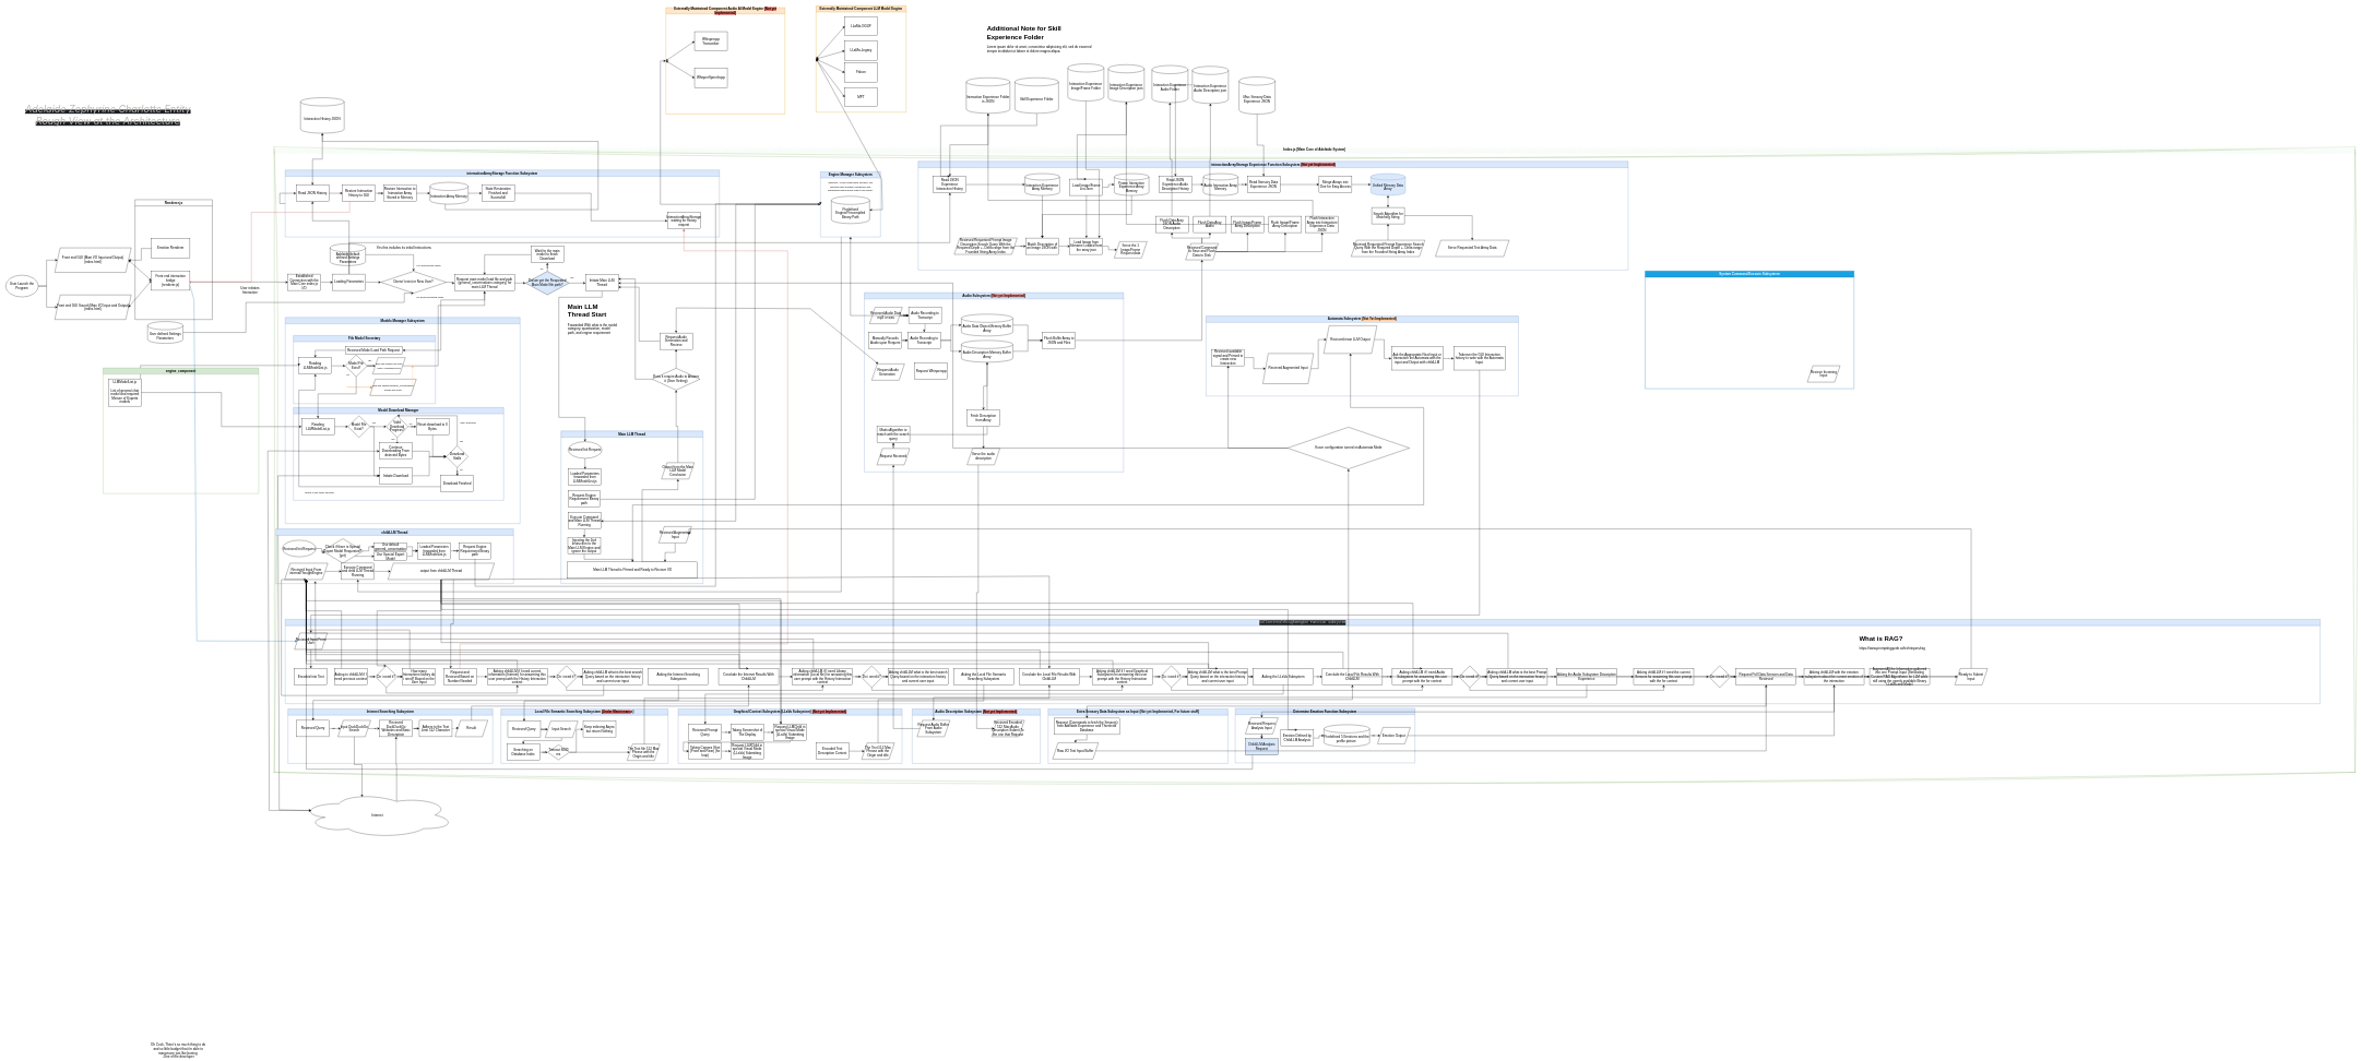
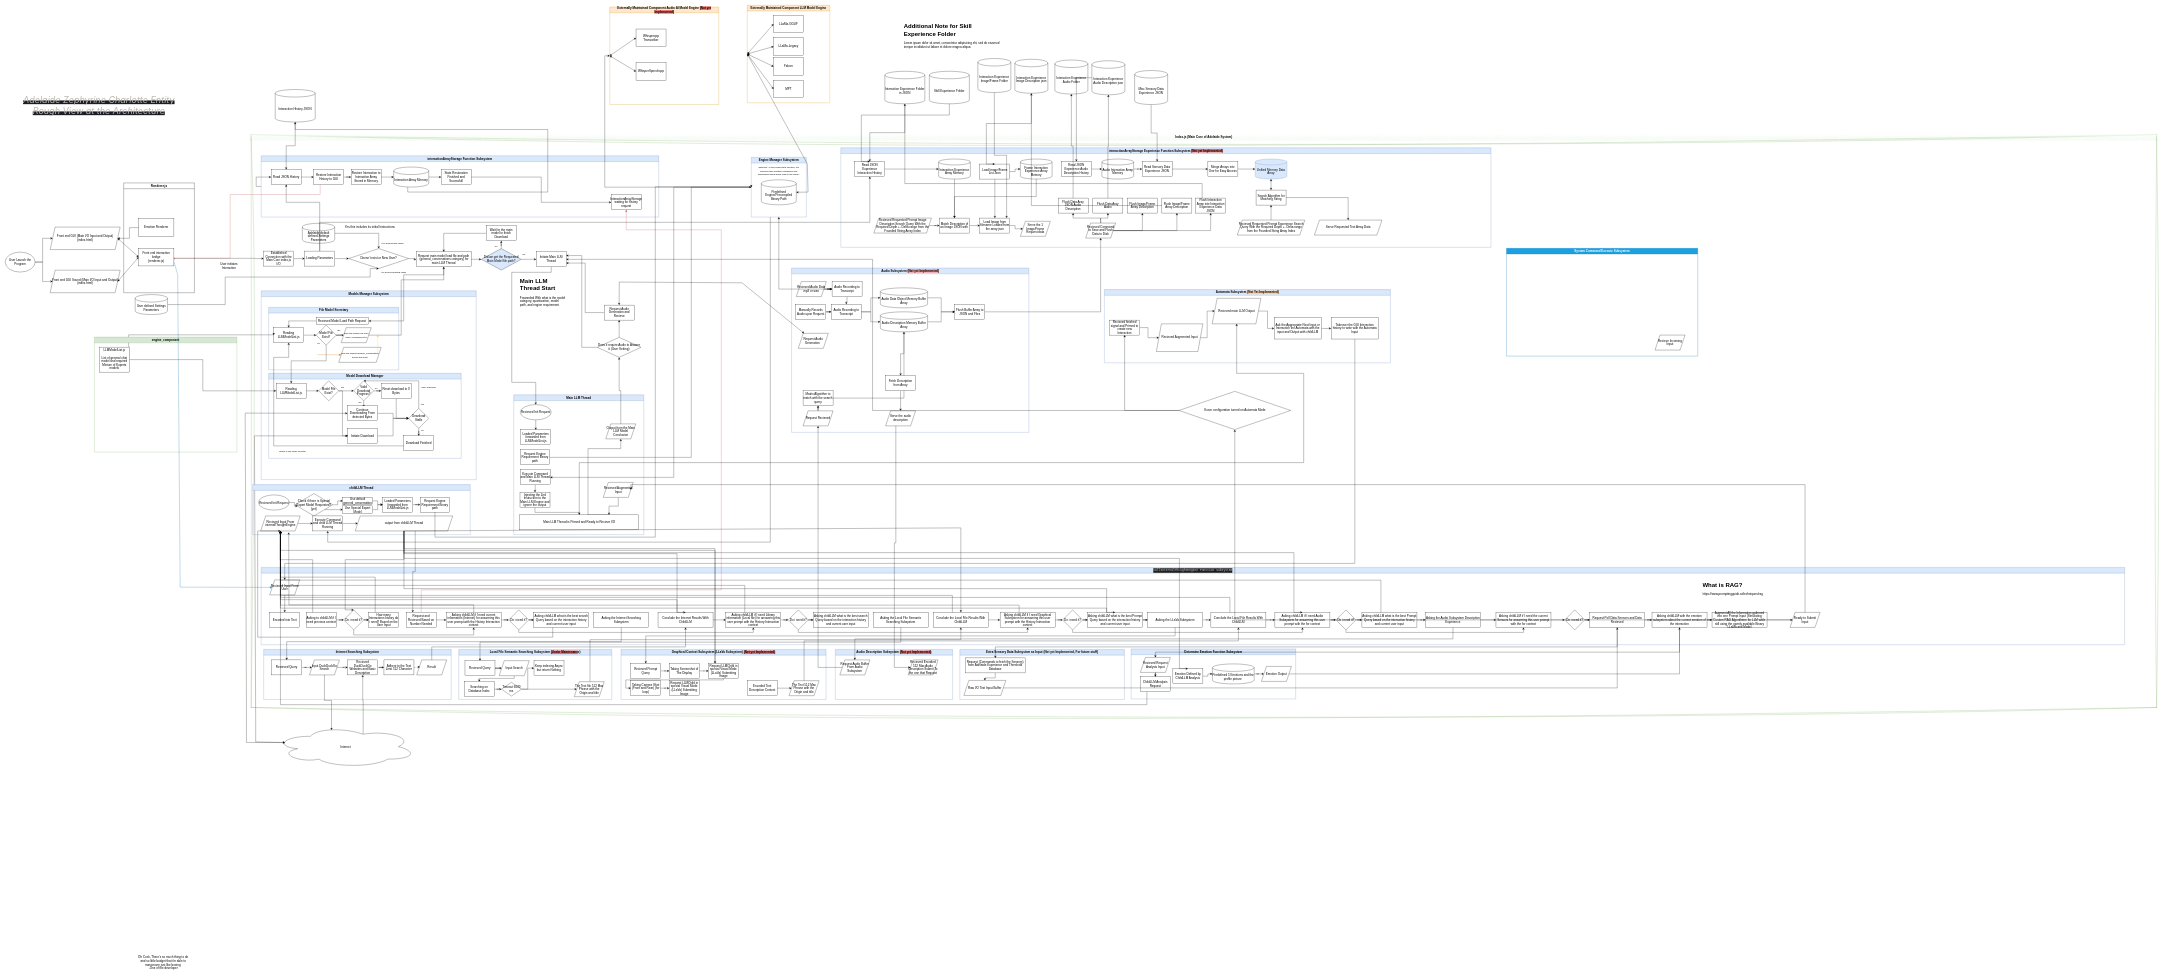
- <mxCell id="318" value="Recieved available signal and Primed to create new Interaction" style="rounded=0;whiteSpace=wrap;html=1;" parent="309" vertex="1"><mxGeometry x="21" y="122" width="120" height="60" as="geometry" /></mxCell>
+ <mxCell id="318" value="Recieved finished signal and Primed to create new Interaction" style="rounded=0;whiteSpace=wrap;html=1;" parent="309" vertex="1"><mxGeometry x="21" y="122" width="120" height="60" as="geometry" /></mxCell>
- <mxCell id="241" value="Request Whispercpp" style="rounded=0;whiteSpace=wrap;html=1;" parent="216" vertex="1"><mxGeometry x="185" y="258" width="120" height="60" as="geometry" /></mxCell>
- <mxCell id="291" value="ChildLLM Analysis Request" style="rounded=0;whiteSpace=wrap;html=1;fillColor=#dae8fc;" parent="286" vertex="1"><mxGeometry x="37" y="111" width="120" height="60" as="geometry" /></mxCell>
+ <mxCell id="291" value="ChildLLM Analysis Request" style="rounded=0;whiteSpace=wrap;html=1;" parent="286" vertex="1"><mxGeometry x="37" y="111" width="120" height="60" as="geometry" /></mxCell>
